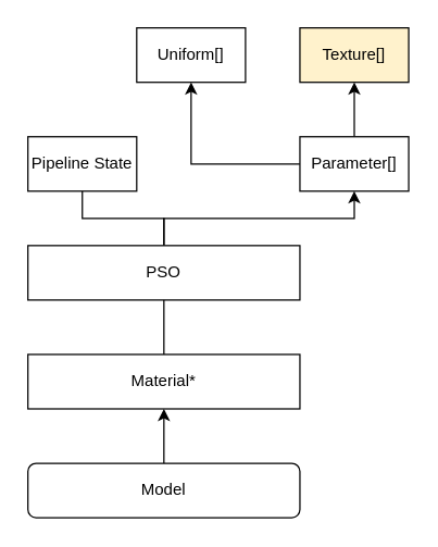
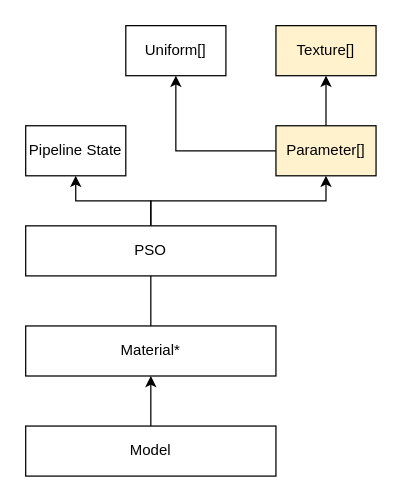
- <mxCell id="12" value="Parameter[]" style="rounded=0;whiteSpace=wrap;html=1;" vertex="1" parent="1"><mxGeometry x="220" y="100" width="80" height="40" as="geometry" /></mxCell>
+ <mxCell id="12" value="Parameter[]" style="rounded=0;whiteSpace=wrap;html=1;fillColor=#fff2cc;" vertex="1" parent="1"><mxGeometry x="220" y="100" width="80" height="40" as="geometry" /></mxCell>
- <mxCell id="6" style="edgeStyle=orthogonalEdgeStyle;rounded=0;orthogonalLoop=1;jettySize=auto;html=1;entryX=0.5;entryY=1;entryDx=0;entryDy=0;endArrow=none;" edge="1" parent="1" source="8" target="9"><mxGeometry relative="1" as="geometry" /></mxCell>
+ <mxCell id="6" style="edgeStyle=orthogonalEdgeStyle;rounded=0;orthogonalLoop=1;jettySize=auto;html=1;entryX=0.5;entryY=1;entryDx=0;entryDy=0;" edge="1" parent="1" source="8" target="9"><mxGeometry relative="1" as="geometry" /></mxCell>
- <mxCell id="5" value="Model" style="whiteSpace=wrap;html=1;rounded=1;" vertex="1" parent="1"><mxGeometry x="20" y="340" width="200" height="40" as="geometry" /></mxCell>
+ <mxCell id="5" value="Model" style="rounded=0;whiteSpace=wrap;html=1;" vertex="1" parent="1"><mxGeometry x="20" y="340" width="200" height="40" as="geometry" /></mxCell>
